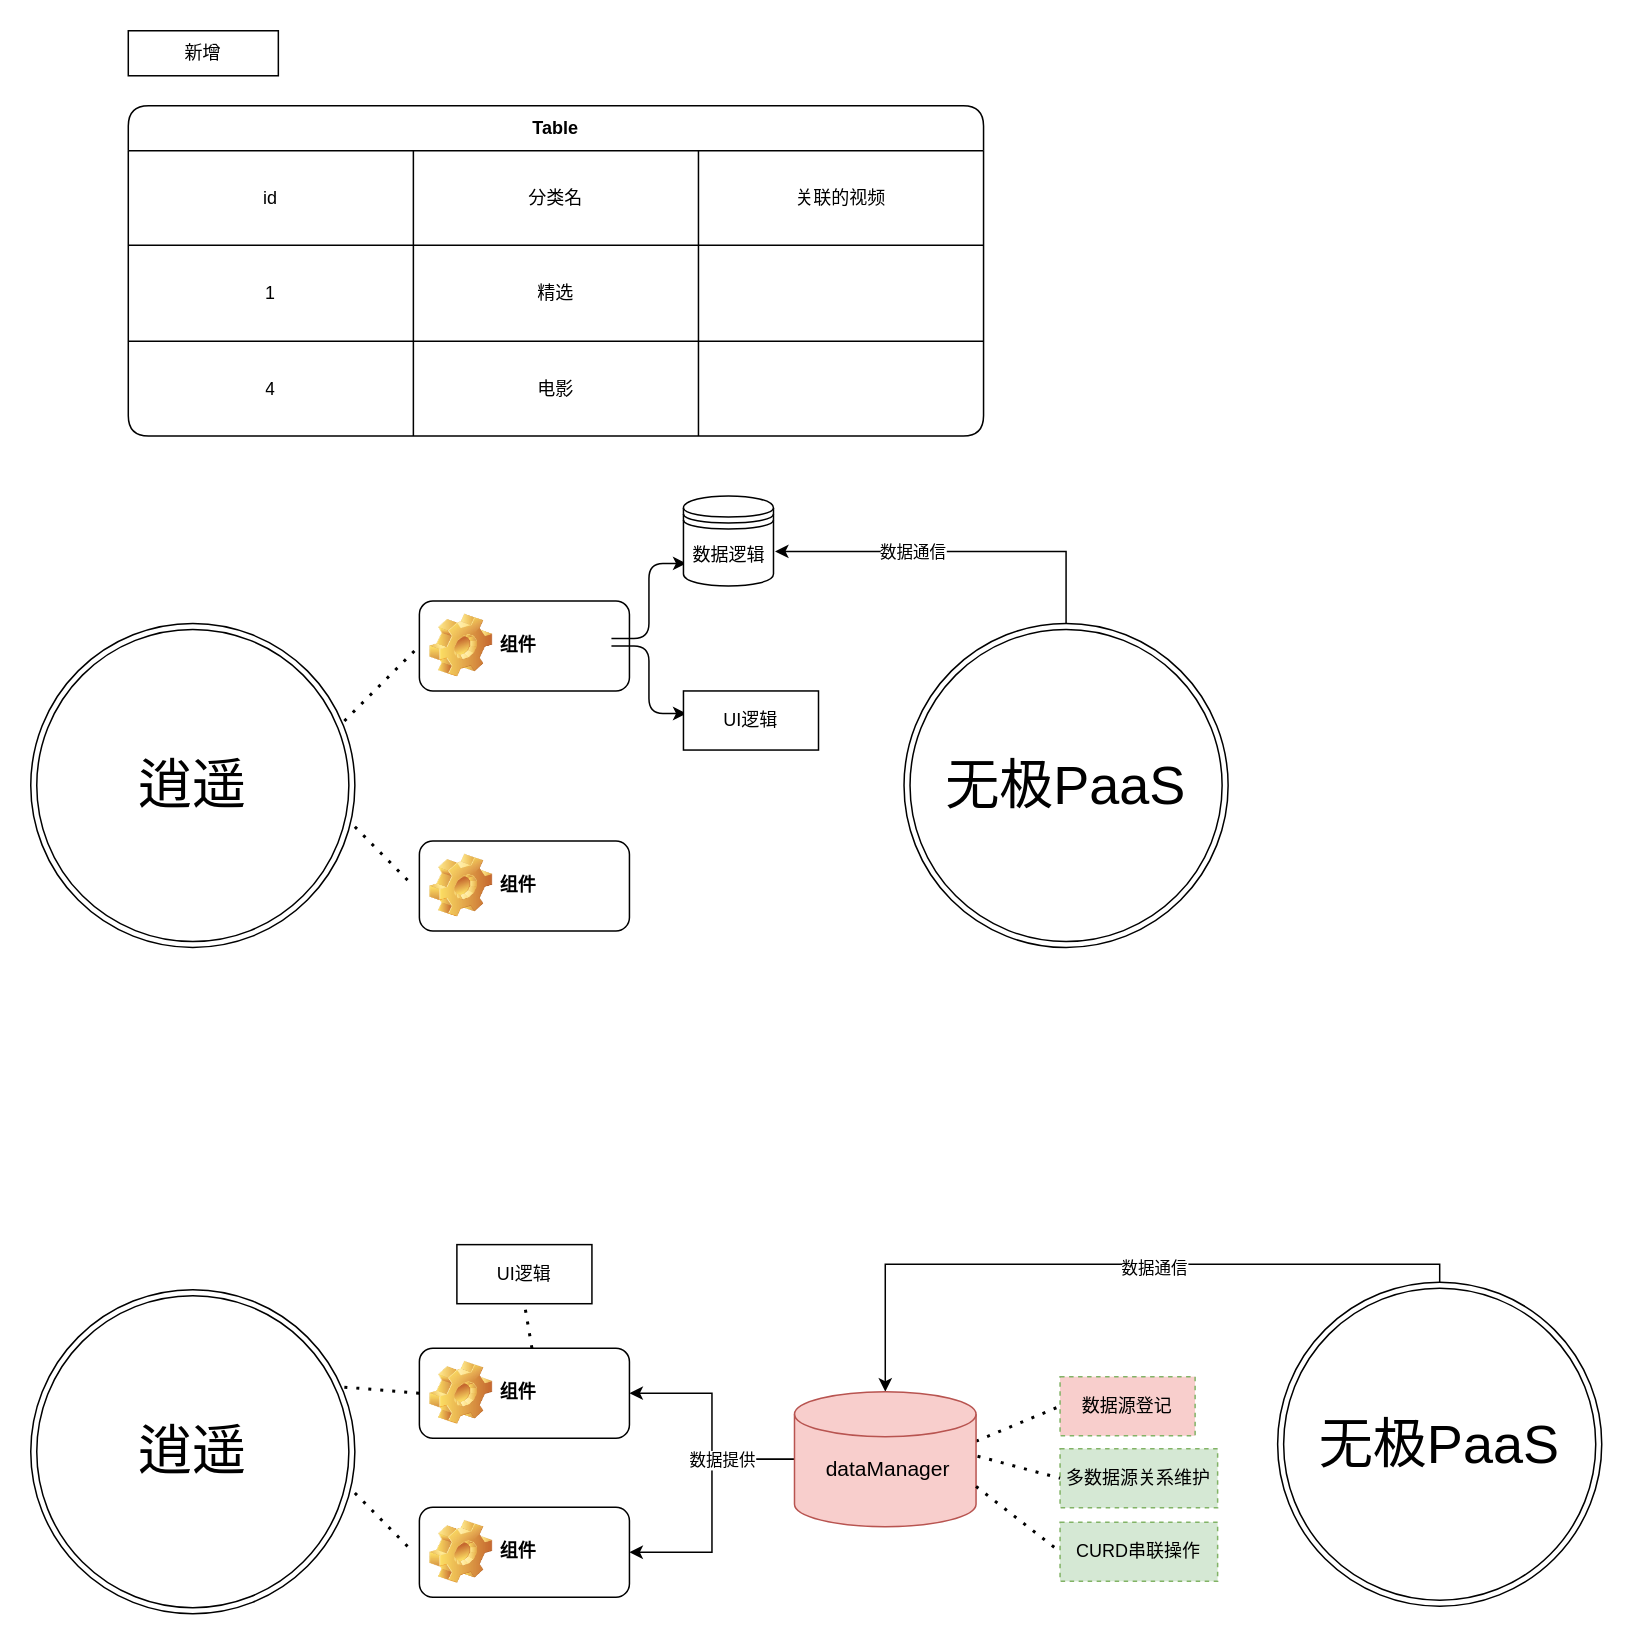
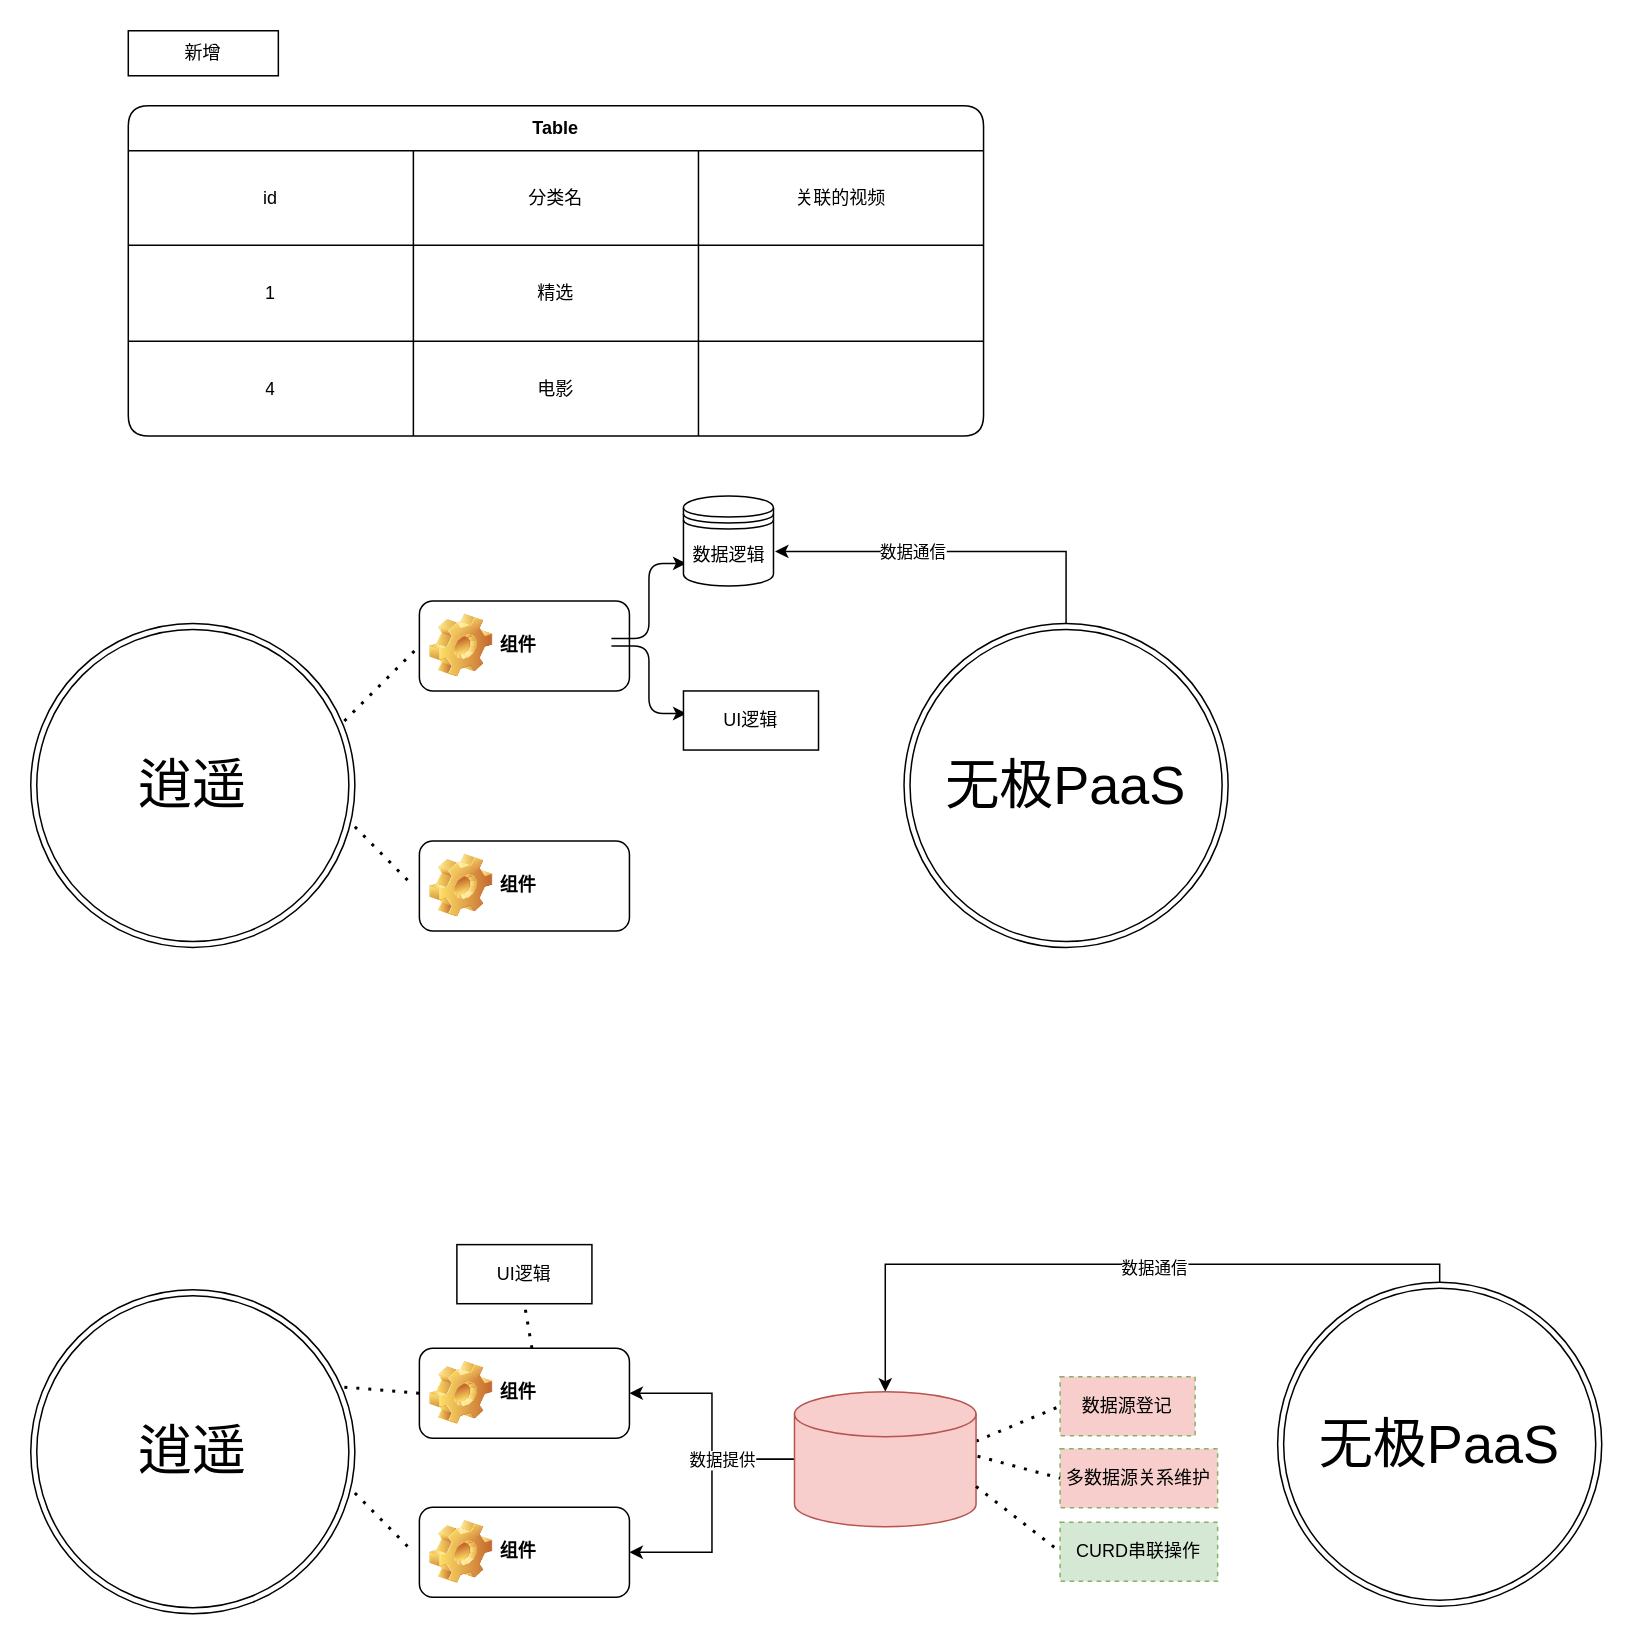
- <mxCell id="45" value="&lt;font style=&quot;font-size: 14px&quot;&gt;dataManager&lt;/font&gt;" style="text;html=1;align=center;verticalAlign=middle;resizable=0;points=[];autosize=1;" vertex="1" parent="1"><mxGeometry x="544" y="969" width="93" height="19" as="geometry" /></mxCell>
- <mxCell id="47" value="多数据源关系维护" style="html=1;whiteSpace=wrap;container=1;recursiveResize=0;collapsible=0;fillColor=#d5e8d4;strokeColor=#82b366;dashed=1;" vertex="1" parent="1"><mxGeometry x="706" y="965" width="105" height="39.38" as="geometry" /></mxCell>
+ <mxCell id="47" value="多数据源关系维护" style="html=1;whiteSpace=wrap;container=1;recursiveResize=0;collapsible=0;fillColor=#f8cecc;strokeColor=#82b366;dashed=1;" vertex="1" parent="1"><mxGeometry x="706" y="965" width="105" height="39.38" as="geometry" /></mxCell>
